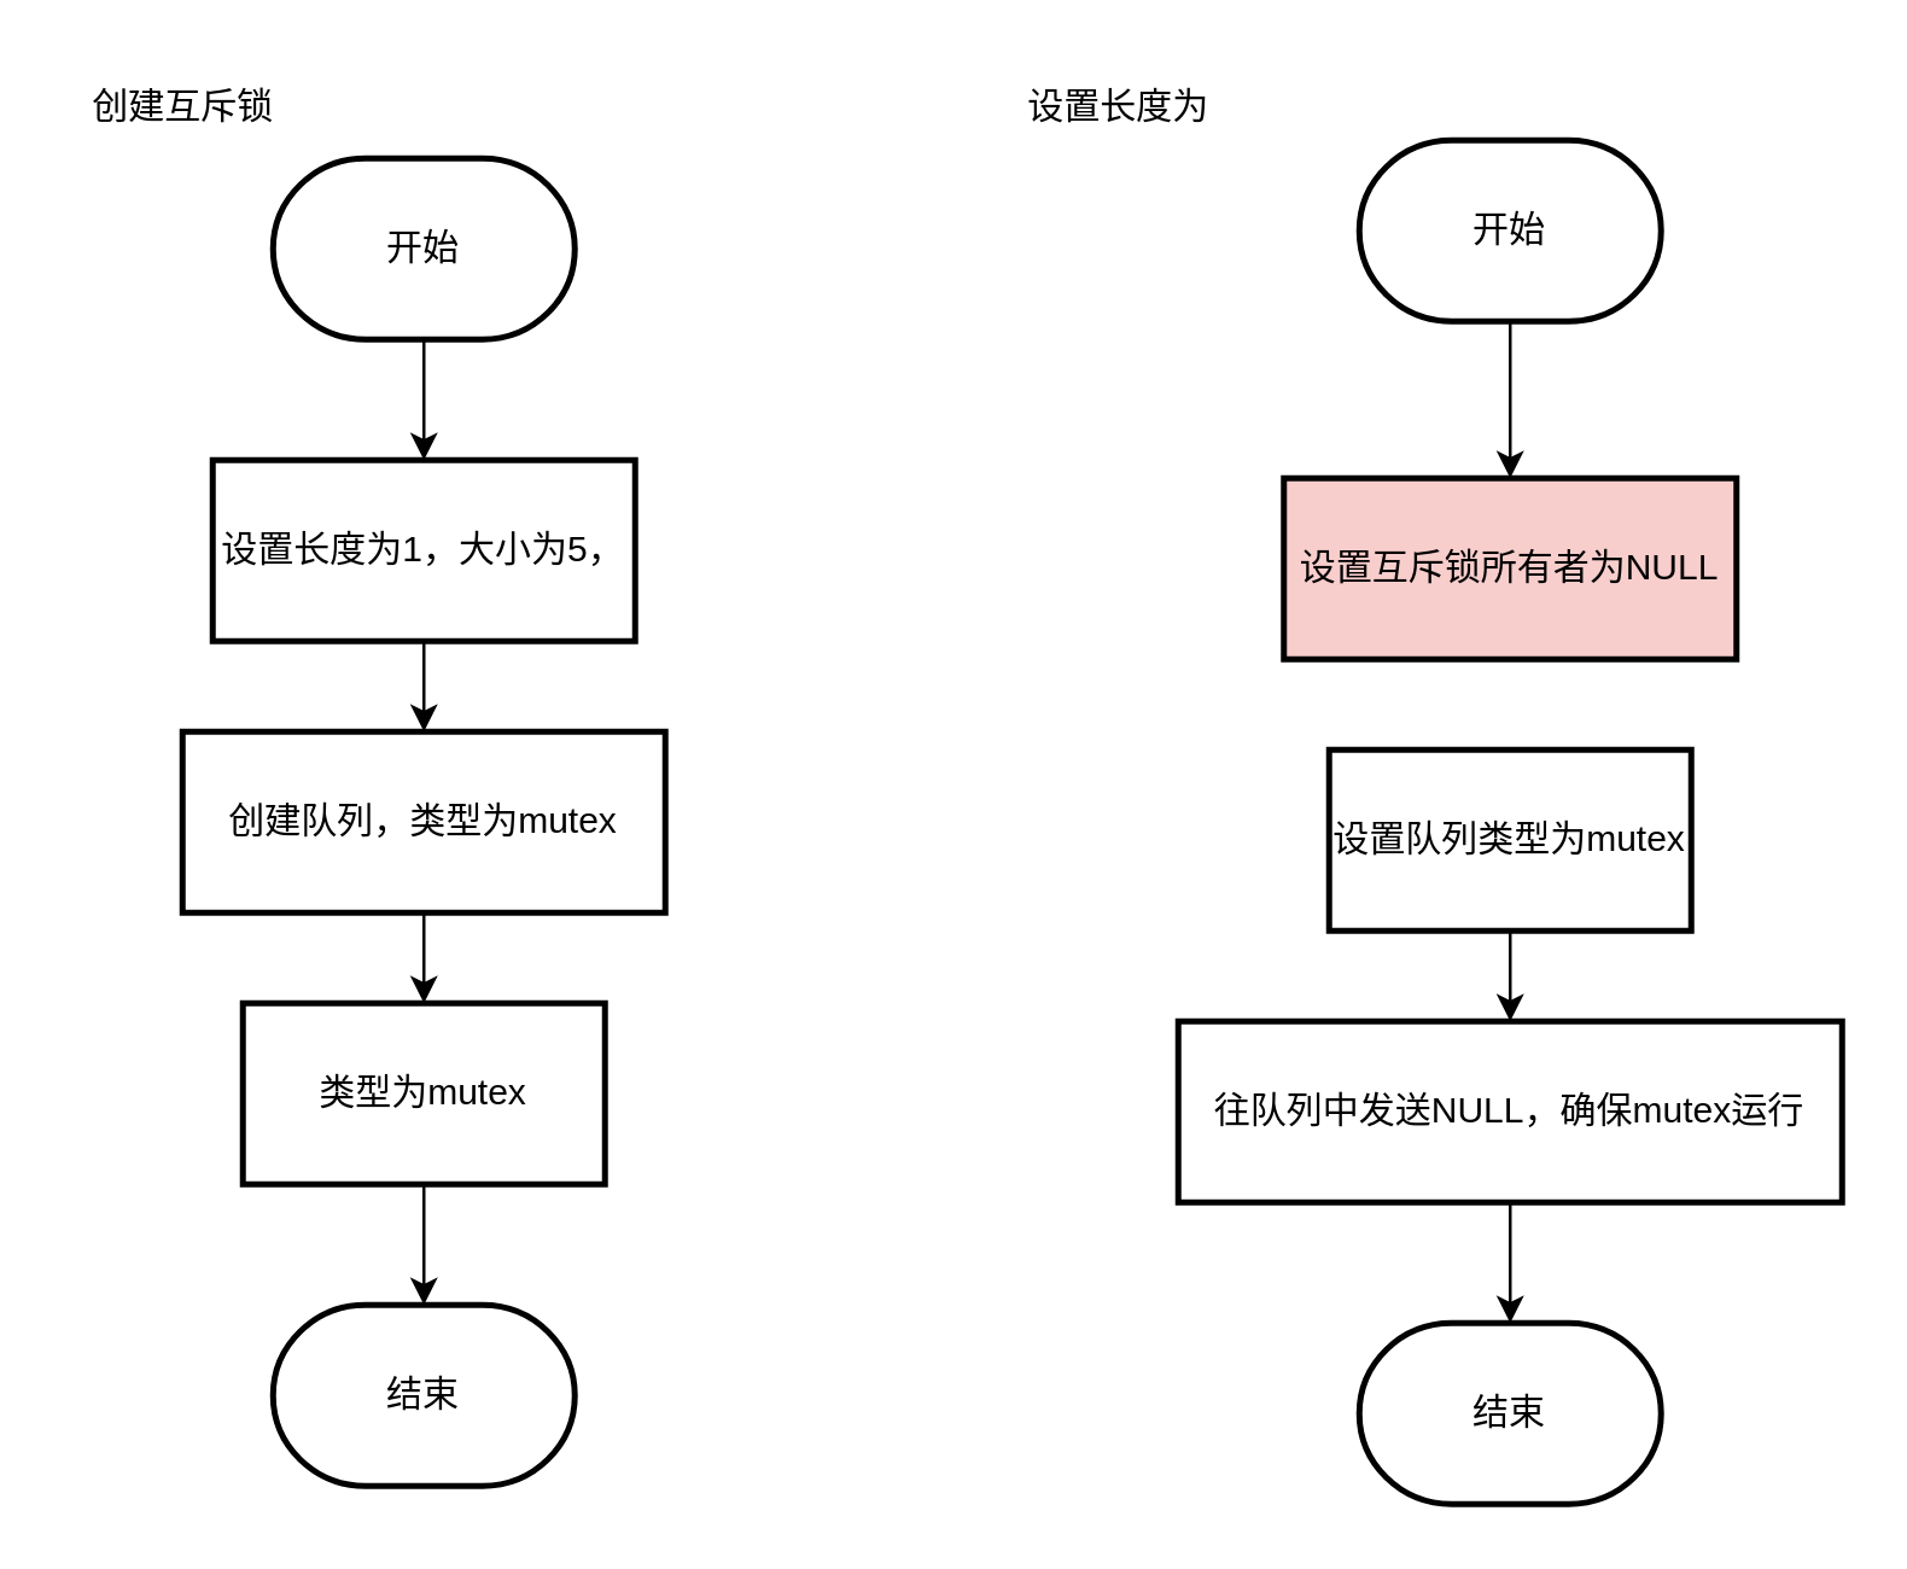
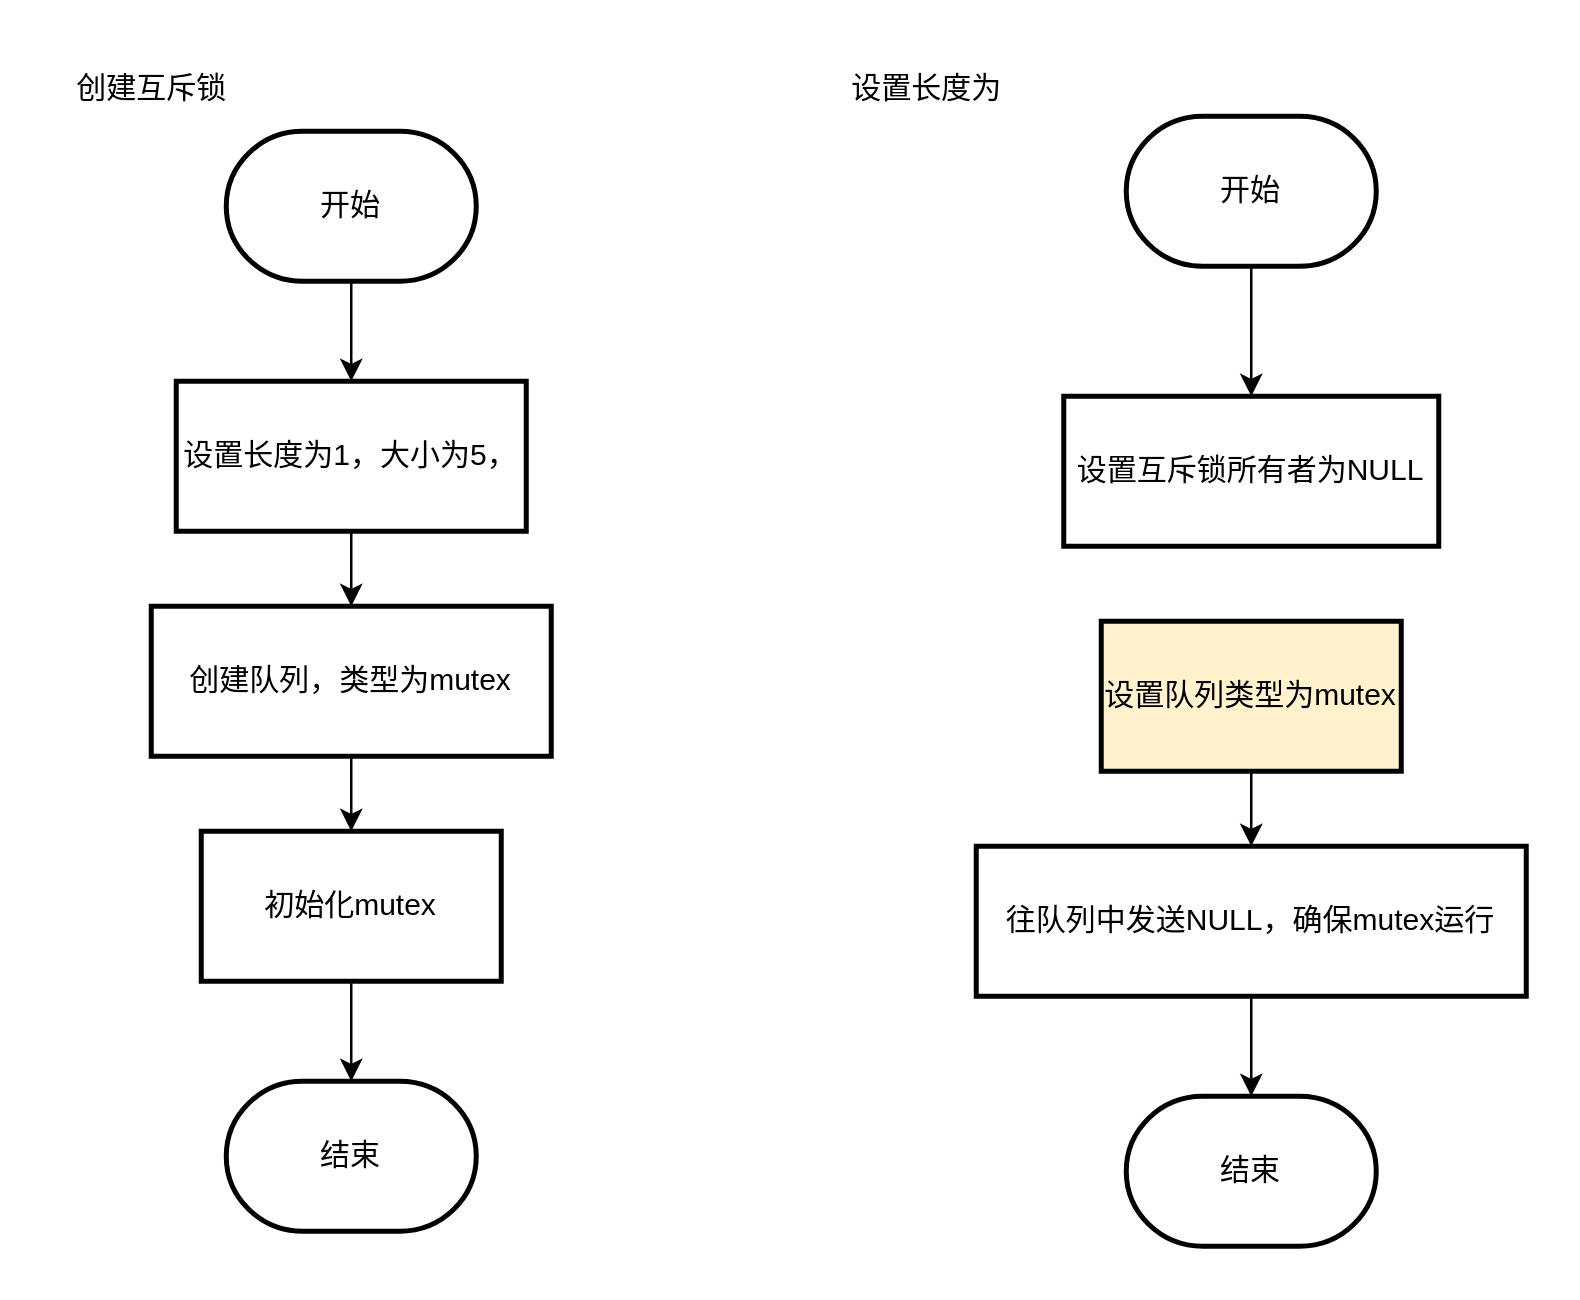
- <mxCell id="15" value="设置互斥锁所有者为NULL" style="whiteSpace=wrap;html=1;strokeWidth=2;fillColor=#f8cecc;" vertex="1" parent="1"><mxGeometry x="425" y="158" width="150" height="60" as="geometry" /></mxCell>
+ <mxCell id="15" value="设置互斥锁所有者为NULL" style="whiteSpace=wrap;html=1;strokeWidth=2;" vertex="1" parent="1"><mxGeometry x="425" y="158" width="150" height="60" as="geometry" /></mxCell>
- <mxCell id="17" value="设置队列类型为mutex" style="whiteSpace=wrap;html=1;strokeWidth=2;" vertex="1" parent="1"><mxGeometry x="440" y="248" width="120" height="60" as="geometry" /></mxCell>
+ <mxCell id="17" value="设置队列类型为mutex" style="whiteSpace=wrap;html=1;strokeWidth=2;fillColor=#fff2cc;" vertex="1" parent="1"><mxGeometry x="440" y="248" width="120" height="60" as="geometry" /></mxCell>
- <mxCell id="9" value="类型为mutex" style="whiteSpace=wrap;html=1;strokeWidth=2;" vertex="1" parent="1"><mxGeometry x="80" y="332" width="120" height="60" as="geometry" /></mxCell>
+ <mxCell id="9" value="初始化mutex" style="whiteSpace=wrap;html=1;strokeWidth=2;" vertex="1" parent="1"><mxGeometry x="80" y="332" width="120" height="60" as="geometry" /></mxCell>
